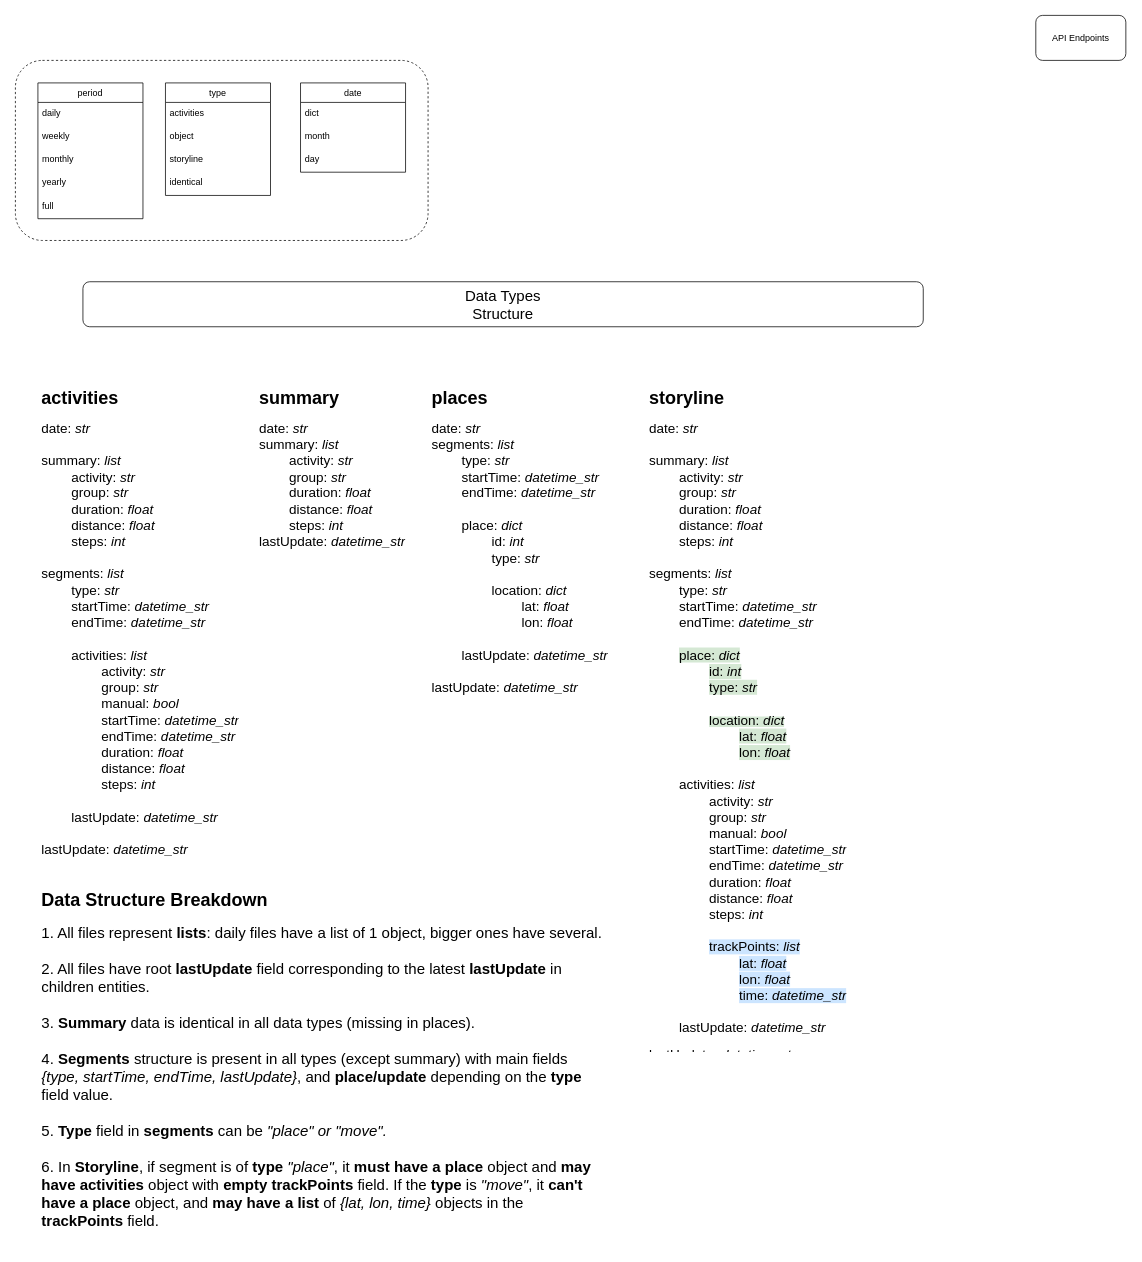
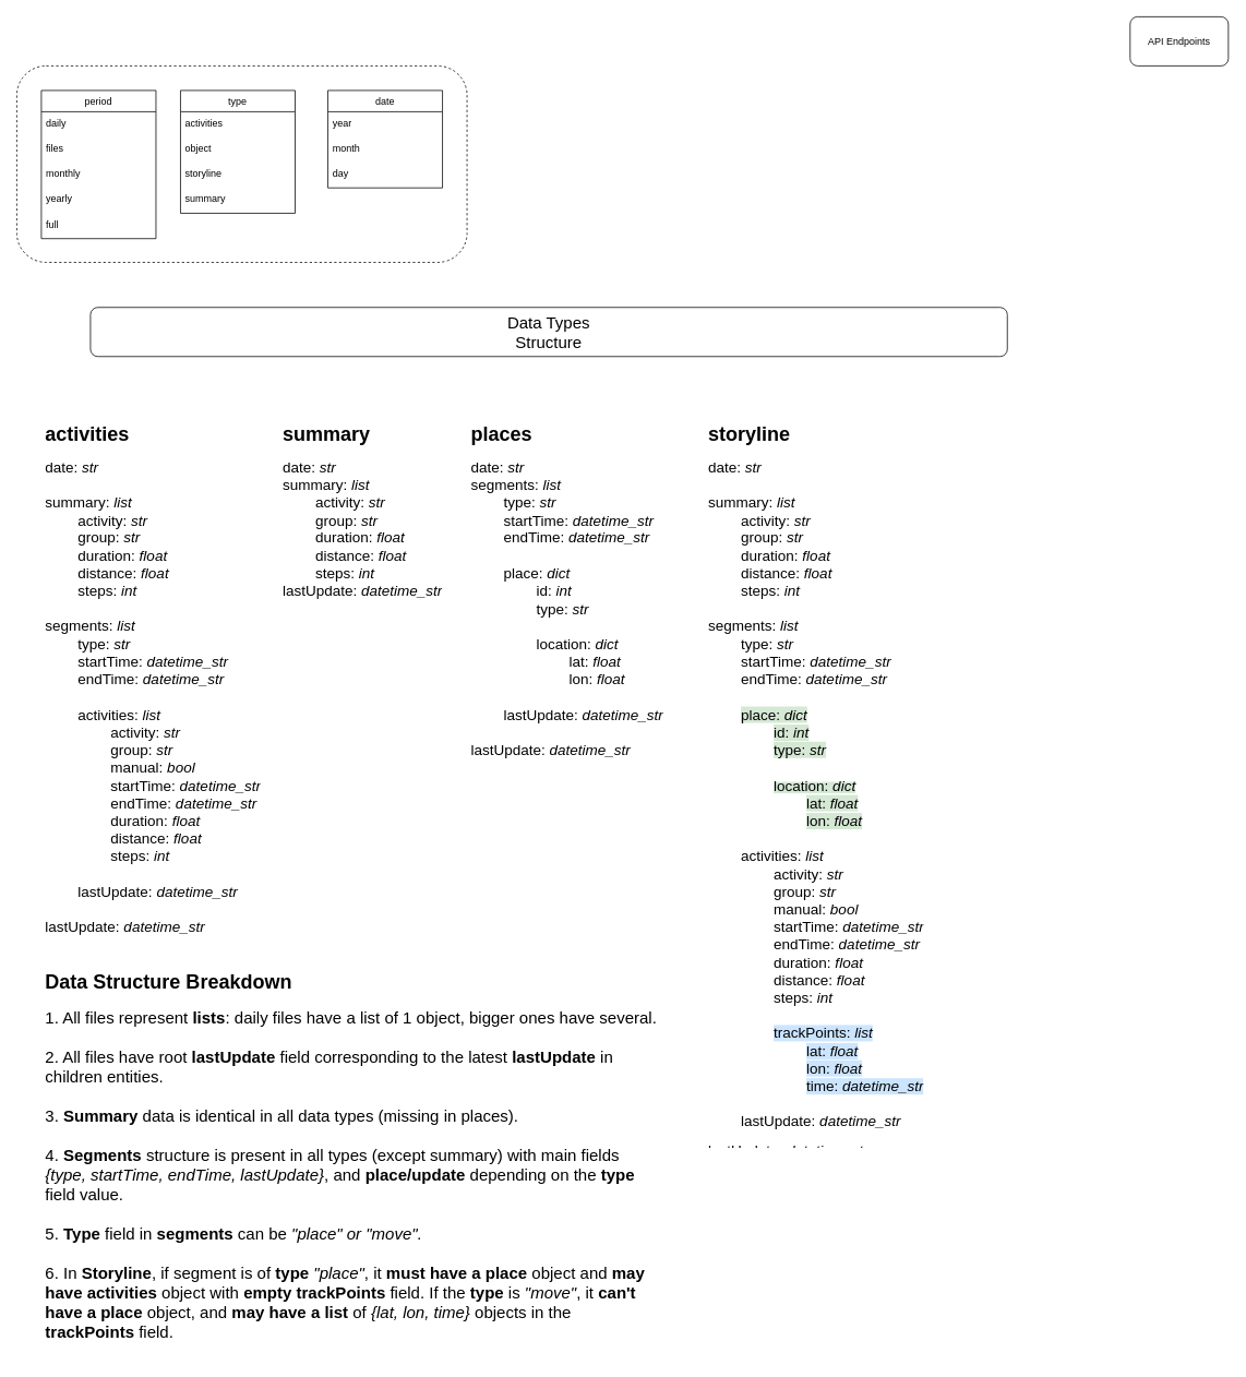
- <mxCell id="17" value="dict" style="text;strokeColor=none;fillColor=none;align=left;verticalAlign=top;spacingLeft=4;spacingRight=4;overflow=hidden;rotatable=0;points=[[0,0.5],[1,0.5]];portConstraint=eastwest;" vertex="1" parent="16"><mxGeometry y="26" width="140" height="31.0" as="geometry" /></mxCell>
+ <mxCell id="17" value="year" style="text;strokeColor=none;fillColor=none;align=left;verticalAlign=top;spacingLeft=4;spacingRight=4;overflow=hidden;rotatable=0;points=[[0,0.5],[1,0.5]];portConstraint=eastwest;" vertex="1" parent="16"><mxGeometry y="26" width="140" height="31.0" as="geometry" /></mxCell>
- <mxCell id="7" value="weekly" style="text;strokeColor=none;fillColor=none;align=left;verticalAlign=top;spacingLeft=4;spacingRight=4;overflow=hidden;rotatable=0;points=[[0,0.5],[1,0.5]];portConstraint=eastwest;" vertex="1" parent="5"><mxGeometry y="57" width="140" height="31.0" as="geometry" /></mxCell>
+ <mxCell id="7" value="files" style="text;strokeColor=none;fillColor=none;align=left;verticalAlign=top;spacingLeft=4;spacingRight=4;overflow=hidden;rotatable=0;points=[[0,0.5],[1,0.5]];portConstraint=eastwest;" vertex="1" parent="5"><mxGeometry y="57" width="140" height="31.0" as="geometry" /></mxCell>
- <mxCell id="15" value="identical" style="text;strokeColor=none;fillColor=none;align=left;verticalAlign=top;spacingLeft=4;spacingRight=4;overflow=hidden;rotatable=0;points=[[0,0.5],[1,0.5]];portConstraint=eastwest;" vertex="1" parent="11"><mxGeometry y="119" width="140" height="31.0" as="geometry" /></mxCell>
+ <mxCell id="15" value="summary" style="text;strokeColor=none;fillColor=none;align=left;verticalAlign=top;spacingLeft=4;spacingRight=4;overflow=hidden;rotatable=0;points=[[0,0.5],[1,0.5]];portConstraint=eastwest;" vertex="1" parent="11"><mxGeometry y="119" width="140" height="31.0" as="geometry" /></mxCell>
